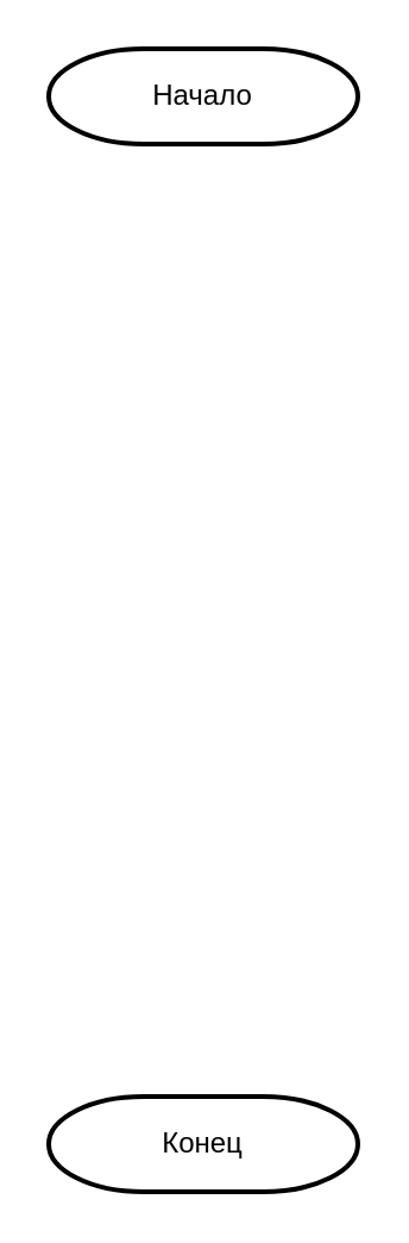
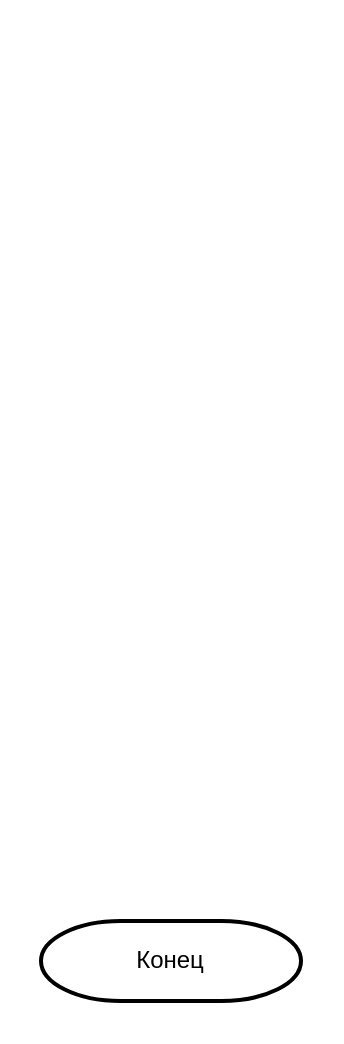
- <mxCell id="2" value="Начало" style="strokeWidth=2;html=1;shape=mxgraph.flowchart.terminator;whiteSpace=wrap;" vertex="1" parent="1"><mxGeometry x="20" y="20" width="130" height="40" as="geometry" /></mxCell>
